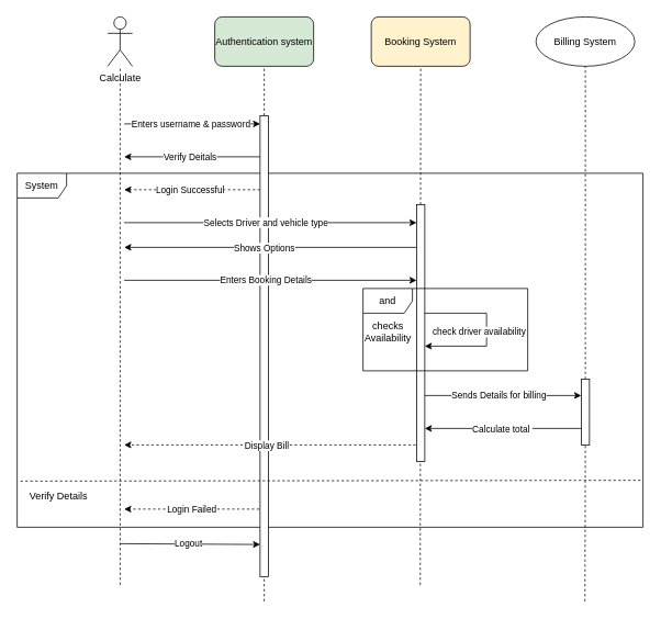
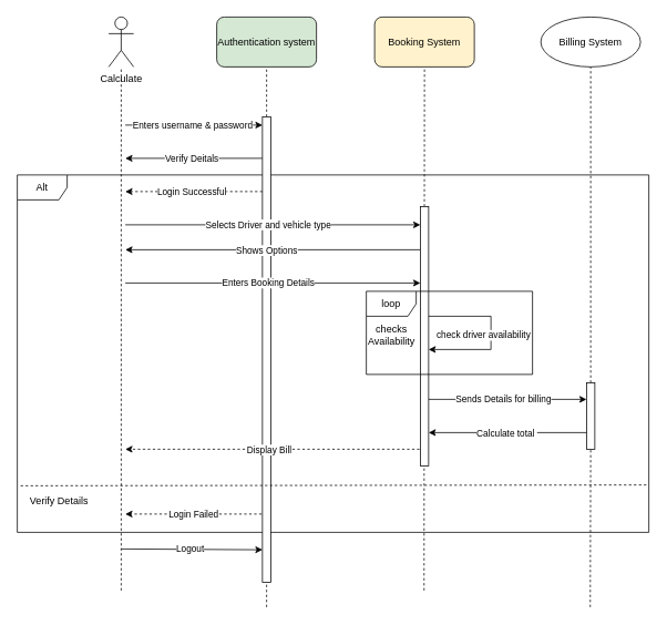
- <mxCell id="14" value="System" style="shape=umlFrame;whiteSpace=wrap;html=1;pointerEvents=0;" vertex="1" parent="1"><mxGeometry x="20" y="210" width="760" height="430" as="geometry" /></mxCell>
+ <mxCell id="14" value="Alt" style="shape=umlFrame;whiteSpace=wrap;html=1;pointerEvents=0;" vertex="1" parent="1"><mxGeometry x="20" y="210" width="760" height="430" as="geometry" /></mxCell>
- <mxCell id="37" value="and" style="shape=umlFrame;whiteSpace=wrap;html=1;pointerEvents=0;" vertex="1" parent="1"><mxGeometry x="440" y="350" width="200" height="100" as="geometry" /></mxCell>
+ <mxCell id="37" value="loop" style="shape=umlFrame;whiteSpace=wrap;html=1;pointerEvents=0;" vertex="1" parent="1"><mxGeometry x="440" y="350" width="200" height="100" as="geometry" /></mxCell>
